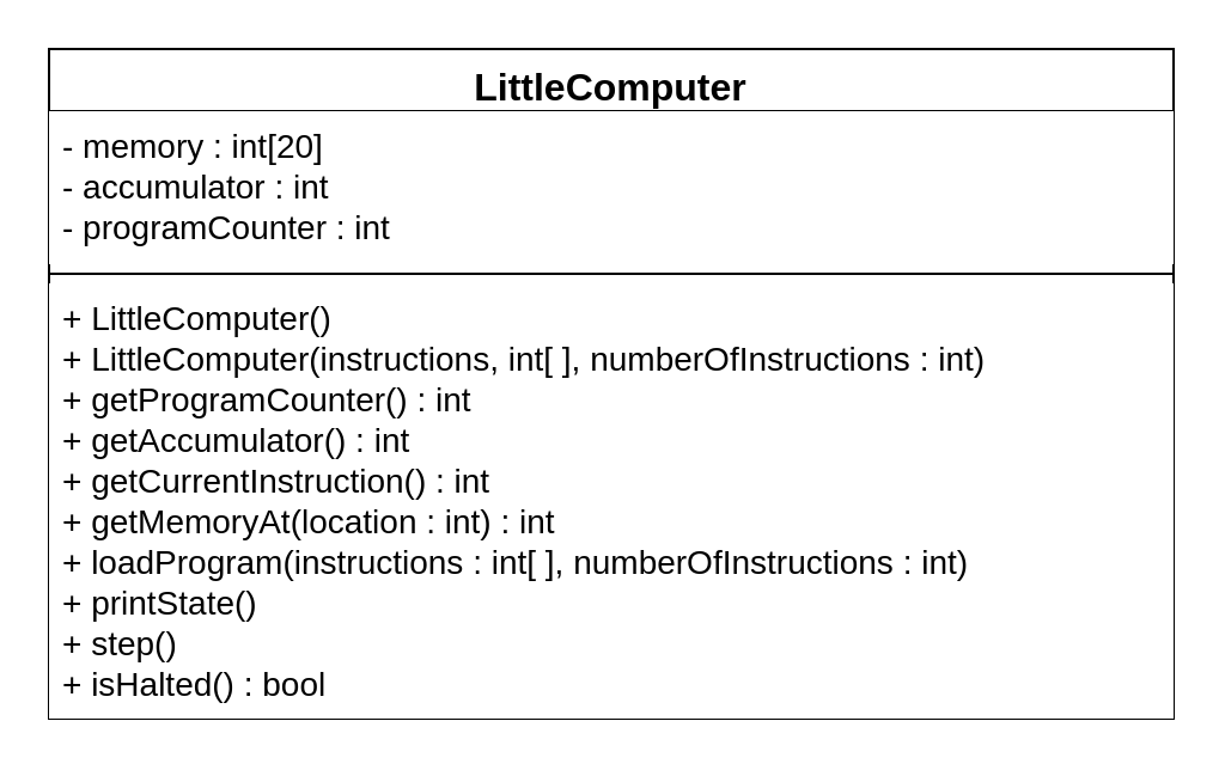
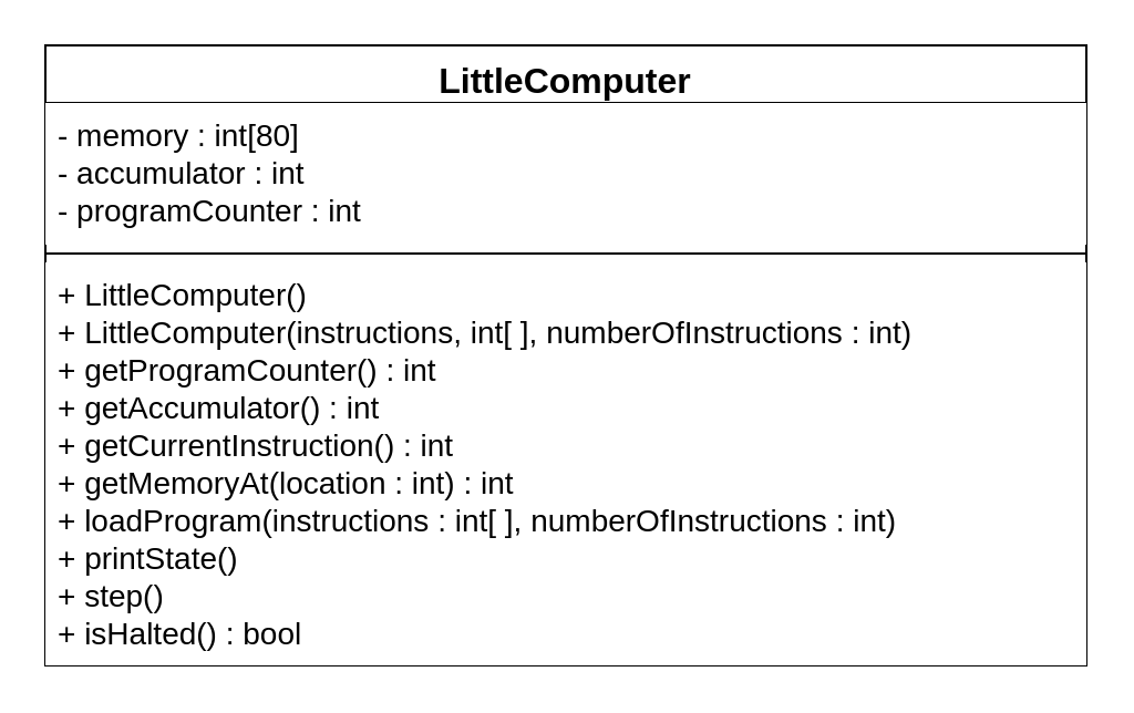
- <mxCell id="3" value="- memory : int[20]&#10;- accumulator : int&#10;- programCounter : int" style="text;align=left;verticalAlign=top;spacingLeft=4;spacingRight=4;overflow=hidden;rotatable=0;points=[[0,0.5],[1,0.5]];portConstraint=eastwest;fontSize=14;fillColor=#ffffff;" parent="2" vertex="1"><mxGeometry y="26" width="470" height="64" as="geometry" /></mxCell>
+ <mxCell id="3" value="- memory : int[80]&#10;- accumulator : int&#10;- programCounter : int" style="text;align=left;verticalAlign=top;spacingLeft=4;spacingRight=4;overflow=hidden;rotatable=0;points=[[0,0.5],[1,0.5]];portConstraint=eastwest;fontSize=14;fillColor=#ffffff;" parent="2" vertex="1"><mxGeometry y="26" width="470" height="64" as="geometry" /></mxCell>
